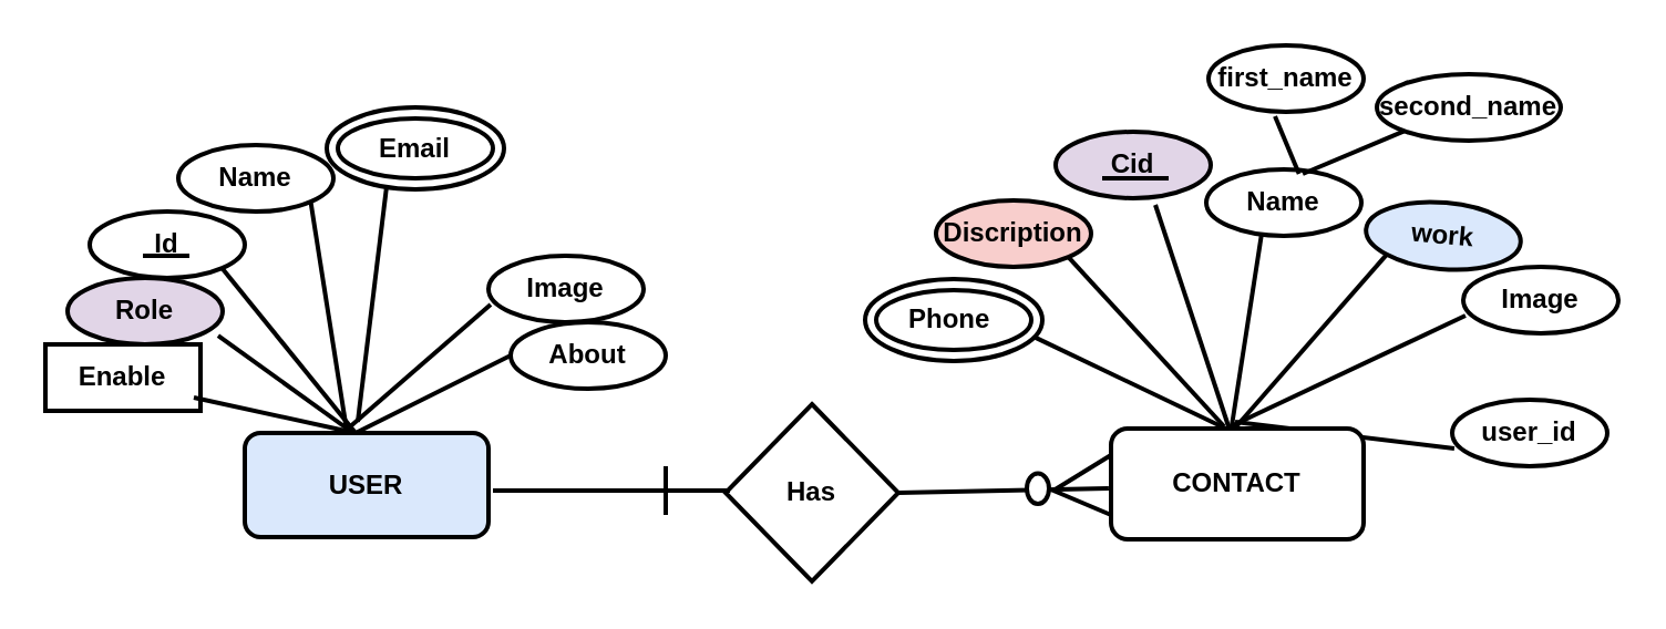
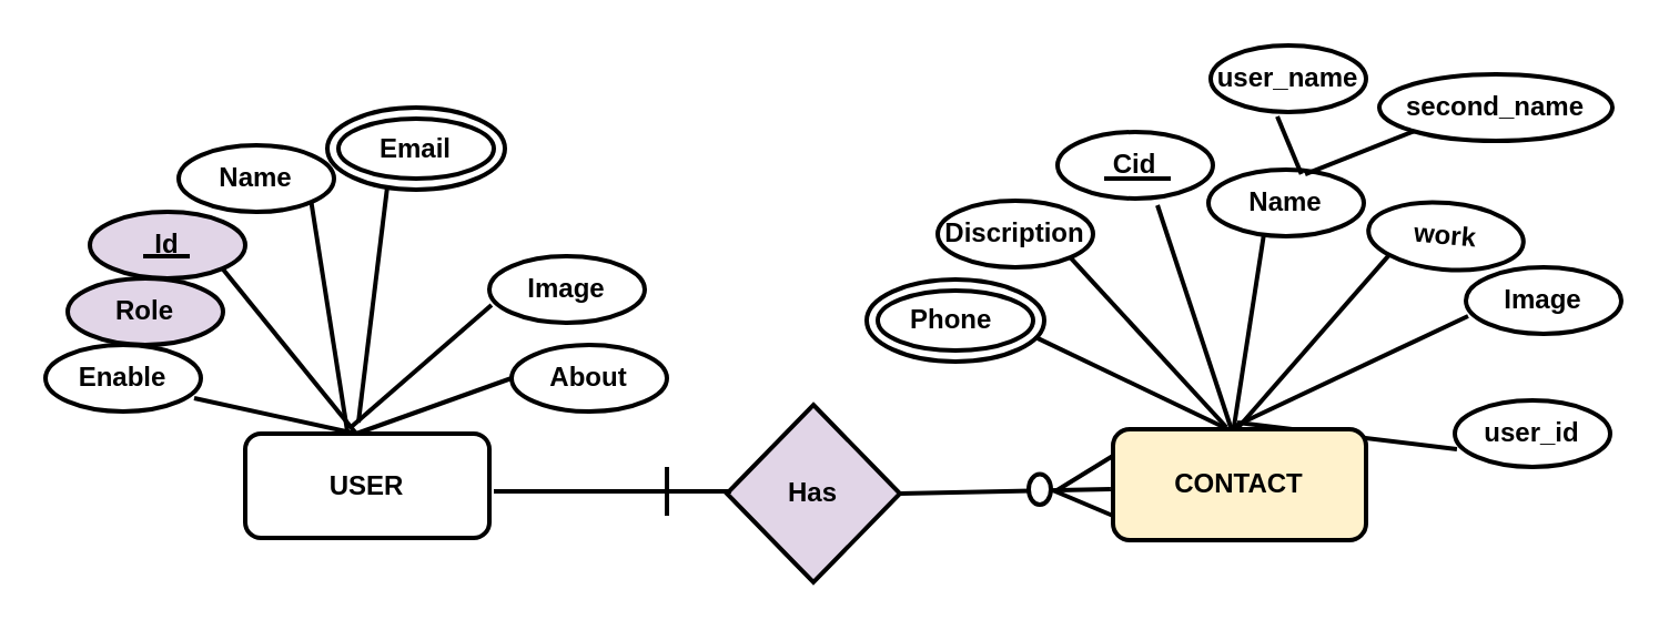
- <mxCell id="29" value="first_name" style="ellipse;whiteSpace=wrap;html=1;fontStyle=1;strokeWidth=2;" parent="1" vertex="1"><mxGeometry x="545" y="20" width="70" height="30" as="geometry" /></mxCell>
+ <mxCell id="29" value="user_name" style="ellipse;whiteSpace=wrap;html=1;fontStyle=1;strokeWidth=2;" parent="1" vertex="1"><mxGeometry x="545" y="20" width="70" height="30" as="geometry" /></mxCell>
- <mxCell id="30" value="second_name" style="ellipse;whiteSpace=wrap;html=1;fontStyle=1;strokeWidth=2;" parent="1" vertex="1"><mxGeometry x="621" y="33" width="83" height="30" as="geometry" /></mxCell>
+ <mxCell id="30" value="second_name" style="ellipse;whiteSpace=wrap;html=1;fontStyle=1;strokeWidth=2;" parent="1" vertex="1"><mxGeometry x="621" y="33" width="105" height="30" as="geometry" /></mxCell>
- <mxCell id="11" value="Cid" style="ellipse;whiteSpace=wrap;html=1;fontStyle=1;strokeWidth=2;fillColor=#e1d5e7;" parent="1" vertex="1"><mxGeometry x="476" y="59" width="70" height="30" as="geometry" /></mxCell>
+ <mxCell id="11" value="Cid" style="ellipse;whiteSpace=wrap;html=1;fontStyle=1;strokeWidth=2;" parent="1" vertex="1"><mxGeometry x="476" y="59" width="70" height="30" as="geometry" /></mxCell>
- <mxCell id="10" value="Discription" style="ellipse;whiteSpace=wrap;html=1;fontStyle=1;strokeWidth=2;fillColor=#f8cecc;" parent="1" vertex="1"><mxGeometry x="422" y="90" width="70" height="30" as="geometry" /></mxCell>
+ <mxCell id="10" value="Discription" style="ellipse;whiteSpace=wrap;html=1;fontStyle=1;strokeWidth=2;" parent="1" vertex="1"><mxGeometry x="422" y="90" width="70" height="30" as="geometry" /></mxCell>
- <mxCell id="9" value="work" style="ellipse;whiteSpace=wrap;html=1;rotation=5;fontStyle=1;strokeWidth=2;fillColor=#dae8fc;" parent="1" vertex="1"><mxGeometry x="616" y="91" width="70" height="30" as="geometry" /></mxCell>
+ <mxCell id="9" value="work" style="ellipse;whiteSpace=wrap;html=1;rotation=5;fontStyle=1;strokeWidth=2;" parent="1" vertex="1"><mxGeometry x="616" y="91" width="70" height="30" as="geometry" /></mxCell>
- <mxCell id="6" value="Id" style="ellipse;whiteSpace=wrap;html=1;fontStyle=1;strokeWidth=2;" parent="1" vertex="1"><mxGeometry x="40" y="95" width="70" height="30" as="geometry" /></mxCell>
+ <mxCell id="6" value="Id" style="ellipse;whiteSpace=wrap;html=1;fontStyle=1;strokeWidth=2;fillColor=#e1d5e7;" parent="1" vertex="1"><mxGeometry x="40" y="95" width="70" height="30" as="geometry" /></mxCell>
- <mxCell id="3" value="About" style="ellipse;whiteSpace=wrap;html=1;fontStyle=1;strokeWidth=2;" parent="1" vertex="1"><mxGeometry x="230" y="145" width="70" height="30" as="geometry" /></mxCell>
+ <mxCell id="3" value="About" style="ellipse;whiteSpace=wrap;html=1;fontStyle=1;strokeWidth=2;" parent="1" vertex="1"><mxGeometry x="230" y="155" width="70" height="30" as="geometry" /></mxCell>
- <mxCell id="8" value="Enable" style="whiteSpace=wrap;html=1;fontStyle=1;strokeWidth=2;rounded=0;" parent="1" vertex="1"><mxGeometry x="20" y="155" width="70" height="30" as="geometry" /></mxCell>
+ <mxCell id="8" value="Enable" style="ellipse;whiteSpace=wrap;html=1;fontStyle=1;strokeWidth=2;" parent="1" vertex="1"><mxGeometry x="20" y="155" width="70" height="30" as="geometry" /></mxCell>
- <mxCell id="23" value="" style="endArrow=none;html=1;rounded=0;entryX=0.971;entryY=0.867;entryDx=0;entryDy=0;exitX=0.445;exitY=0;exitDx=0;exitDy=0;exitPerimeter=0;entryPerimeter=0;fontStyle=1;strokeWidth=2;" parent="1" source="2" target="7" edge="1"><mxGeometry width="50" height="50" relative="1" as="geometry"><mxPoint x="245.98" y="284" as="sourcePoint" /><mxPoint x="229.749" y="180.607" as="targetPoint" /></mxGeometry></mxCell>
- <mxCell id="43" value="&lt;b&gt;CONTACT&lt;/b&gt;" style="rounded=1;whiteSpace=wrap;html=1;strokeWidth=2;" vertex="1" parent="1"><mxGeometry x="501" y="193" width="114" height="50" as="geometry" /></mxCell>
+ <mxCell id="43" value="&lt;b&gt;CONTACT&lt;/b&gt;" style="rounded=1;whiteSpace=wrap;html=1;strokeWidth=2;fillColor=#fff2cc;" vertex="1" parent="1"><mxGeometry x="501" y="193" width="114" height="50" as="geometry" /></mxCell>
- <mxCell id="2" value="USER" style="rounded=1;whiteSpace=wrap;html=1;fontStyle=1;strokeWidth=2;fillColor=#dae8fc;" parent="1" vertex="1"><mxGeometry x="110" y="195" width="110" height="47" as="geometry" /></mxCell>
+ <mxCell id="2" value="USER" style="rounded=1;whiteSpace=wrap;html=1;fontStyle=1;strokeWidth=2;" parent="1" vertex="1"><mxGeometry x="110" y="195" width="110" height="47" as="geometry" /></mxCell>
- <mxCell id="25" value="Has" style="rhombus;whiteSpace=wrap;html=1;fontStyle=1;strokeWidth=2;" parent="1" vertex="1"><mxGeometry x="327" y="182" width="78" height="80" as="geometry" /></mxCell>
+ <mxCell id="25" value="Has" style="rhombus;whiteSpace=wrap;html=1;fontStyle=1;strokeWidth=2;fillColor=#e1d5e7;" parent="1" vertex="1"><mxGeometry x="327" y="182" width="78" height="80" as="geometry" /></mxCell>
